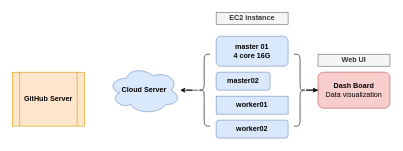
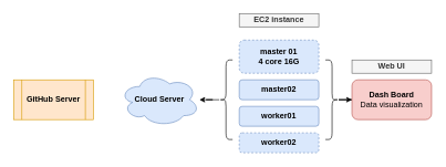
- <mxCell id="7" value="&lt;b&gt;master 01&lt;br&gt;4 core 16G&lt;/b&gt;" style="rounded=1;whiteSpace=wrap;html=1;align=center;fillColor=#dae8fc;strokeColor=#6c8ebf;" vertex="1" parent="1"><mxGeometry x="360" y="60" width="120" height="50" as="geometry" /></mxCell>
+ <mxCell id="7" value="&lt;b&gt;master 01&lt;br&gt;4 core 16G&lt;/b&gt;" style="rounded=1;whiteSpace=wrap;html=1;align=center;fillColor=#dae8fc;strokeColor=#6c8ebf;dashed=1;" vertex="1" parent="1"><mxGeometry x="360" y="60" width="120" height="50" as="geometry" /></mxCell>
- <mxCell id="6" value="&lt;b&gt;master02&lt;/b&gt;" style="rounded=1;whiteSpace=wrap;html=1;align=center;fillColor=#dae8fc;strokeColor=#6c8ebf;" vertex="1" parent="1"><mxGeometry x="360" y="120" width="90" height="30" as="geometry" /></mxCell>
+ <mxCell id="6" value="&lt;b&gt;master02&lt;/b&gt;" style="rounded=1;whiteSpace=wrap;html=1;align=center;fillColor=#dae8fc;strokeColor=#6c8ebf;" vertex="1" parent="1"><mxGeometry x="360" y="120" width="120" height="30" as="geometry" /></mxCell>
- <mxCell id="2" value="GitHub Server" style="shape=process;whiteSpace=wrap;html=1;backgroundOutline=1;fillColor=#ffe6cc;strokeColor=#d79b00;fontStyle=1" vertex="1" parent="1"><mxGeometry x="20" y="120" width="120" height="90" as="geometry" /></mxCell>
+ <mxCell id="2" value="GitHub Server" style="shape=process;whiteSpace=wrap;html=1;backgroundOutline=1;fillColor=#ffe6cc;strokeColor=#d79b00;fontStyle=1" vertex="1" parent="1"><mxGeometry x="20" y="120" width="120" height="60" as="geometry" /></mxCell>
- <mxCell id="8" value="&lt;b&gt;worker01&lt;/b&gt;" style="whiteSpace=wrap;html=1;align=center;fillColor=#dae8fc;strokeColor=#6c8ebf;rounded=0;" vertex="1" parent="1"><mxGeometry x="360" y="160" width="120" height="30" as="geometry" /></mxCell>
+ <mxCell id="8" value="&lt;b&gt;worker01&lt;/b&gt;" style="rounded=1;whiteSpace=wrap;html=1;align=center;fillColor=#dae8fc;strokeColor=#6c8ebf;" vertex="1" parent="1"><mxGeometry x="360" y="160" width="120" height="30" as="geometry" /></mxCell>
- <mxCell id="9" value="&lt;b&gt;worker02&lt;/b&gt;" style="rounded=1;whiteSpace=wrap;html=1;align=center;fillColor=#dae8fc;strokeColor=#6c8ebf;" vertex="1" parent="1"><mxGeometry x="360" y="200" width="120" height="30" as="geometry" /></mxCell>
+ <mxCell id="9" value="&lt;b&gt;worker02&lt;/b&gt;" style="rounded=1;whiteSpace=wrap;html=1;align=center;fillColor=#dae8fc;strokeColor=#6c8ebf;dashed=1;" vertex="1" parent="1"><mxGeometry x="360" y="200" width="120" height="30" as="geometry" /></mxCell>
